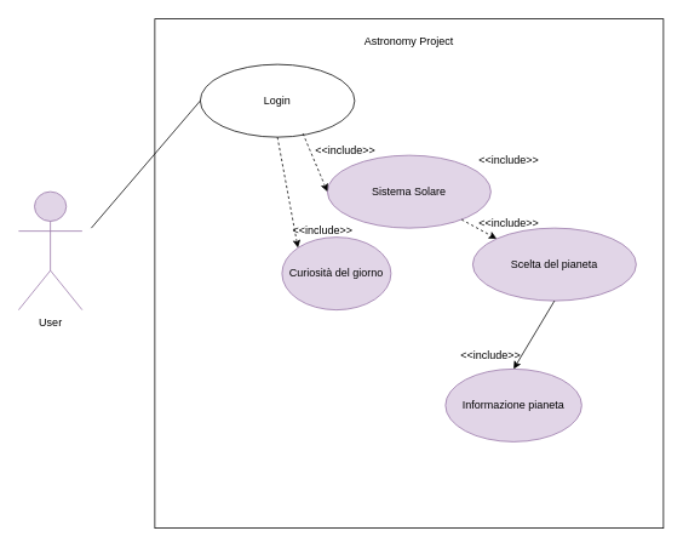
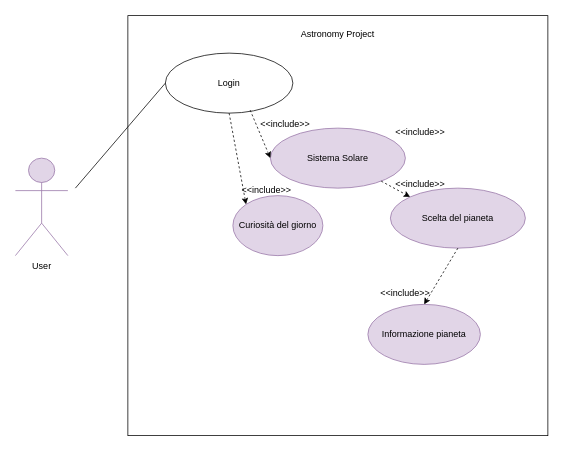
- <mxCell id="12" value="" style="endArrow=classic;html=1;rounded=0;dashed=0;exitX=0.5;exitY=1;exitDx=0;exitDy=0;entryX=0.5;entryY=0;entryDx=0;entryDy=0;" parent="1" source="6" target="7" edge="1"><mxGeometry width="50" height="50" relative="1" as="geometry"><mxPoint x="617.5" y="330" as="sourcePoint" /><mxPoint x="620" y="430" as="targetPoint" /></mxGeometry></mxCell>
+ <mxCell id="12" value="" style="endArrow=classic;html=1;rounded=0;dashed=1;exitX=0.5;exitY=1;exitDx=0;exitDy=0;entryX=0.5;entryY=0;entryDx=0;entryDy=0;" parent="1" source="6" target="7" edge="1"><mxGeometry width="50" height="50" relative="1" as="geometry"><mxPoint x="617.5" y="330" as="sourcePoint" /><mxPoint x="620" y="430" as="targetPoint" /></mxGeometry></mxCell>
